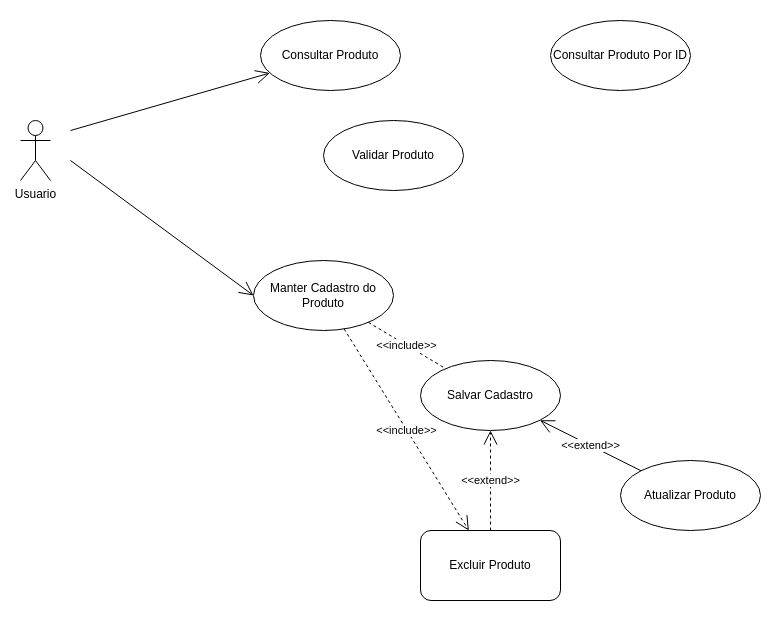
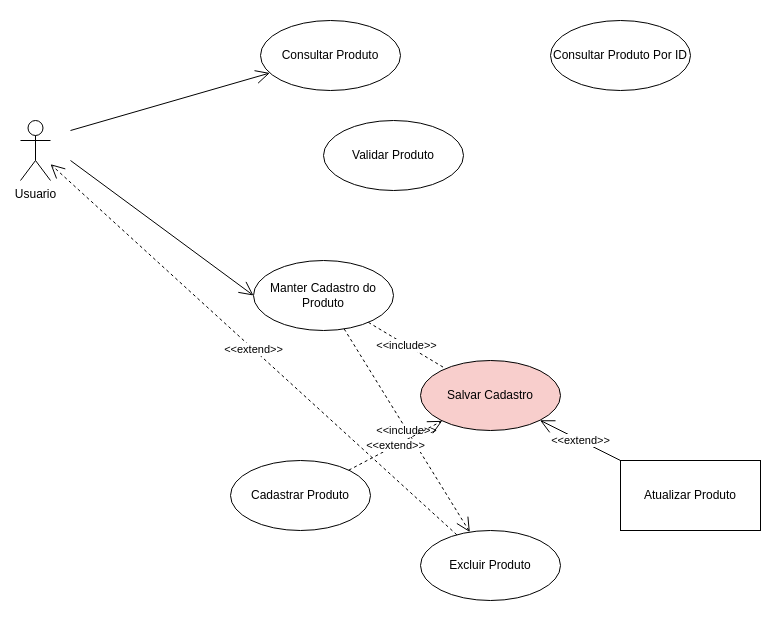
- <mxCell id="11" value="Salvar Cadastro" style="ellipse;whiteSpace=wrap;html=1;" vertex="1" parent="1"><mxGeometry x="420" y="360" width="140" height="70" as="geometry" /></mxCell>
+ <mxCell id="11" value="Salvar Cadastro" style="ellipse;whiteSpace=wrap;html=1;fillColor=#f8cecc;" vertex="1" parent="1"><mxGeometry x="420" y="360" width="140" height="70" as="geometry" /></mxCell>
+ <mxCell id="15" value="&amp;lt;&amp;lt;extend&amp;gt;&amp;gt;" style="endArrow=open;endSize=12;dashed=1;html=1;" edge="1" parent="1" source="12" target="11"><mxGeometry width="160" relative="1" as="geometry"><mxPoint x="210" y="460" as="sourcePoint" /><mxPoint x="60" y="460" as="targetPoint" /><mxPoint as="offset" /></mxGeometry></mxCell>
- <mxCell id="16" value="&amp;lt;&amp;lt;extend&amp;gt;&amp;gt;" style="endArrow=open;endSize=12;dashed=1;html=1;" edge="1" parent="1" source="10" target="11"><mxGeometry width="160" relative="1" as="geometry"><mxPoint x="358.284" y="479.659" as="sourcePoint" /><mxPoint x="451.788" y="430.375" as="targetPoint" /><mxPoint as="offset" /></mxGeometry></mxCell>
+ <mxCell id="16" value="&amp;lt;&amp;lt;extend&amp;gt;&amp;gt;" style="endArrow=open;endSize=12;dashed=1;html=1;" edge="1" parent="1" source="10" target="2"><mxGeometry width="160" relative="1" as="geometry"><mxPoint x="358.284" y="479.659" as="sourcePoint" /><mxPoint x="451.788" y="430.375" as="targetPoint" /><mxPoint as="offset" /></mxGeometry></mxCell>
+ <mxCell id="12" value="Cadastrar Produto" style="ellipse;whiteSpace=wrap;html=1;" vertex="1" parent="1"><mxGeometry x="230" y="460" width="140" height="70" as="geometry" /></mxCell>
- <mxCell id="8" value="Atualizar Produto" style="ellipse;whiteSpace=wrap;html=1;" vertex="1" parent="1"><mxGeometry x="620" y="460" width="140" height="70" as="geometry" /></mxCell>
+ <mxCell id="8" value="Atualizar Produto" style="whiteSpace=wrap;html=1;rounded=0;" vertex="1" parent="1"><mxGeometry x="620" y="460" width="140" height="70" as="geometry" /></mxCell>
- <mxCell id="10" value="Excluir Produto" style="whiteSpace=wrap;html=1;rounded=1;" vertex="1" parent="1"><mxGeometry x="420" y="530" width="140" height="70" as="geometry" /></mxCell>
+ <mxCell id="10" value="Excluir Produto" style="ellipse;whiteSpace=wrap;html=1;" vertex="1" parent="1"><mxGeometry x="420" y="530" width="140" height="70" as="geometry" /></mxCell>
